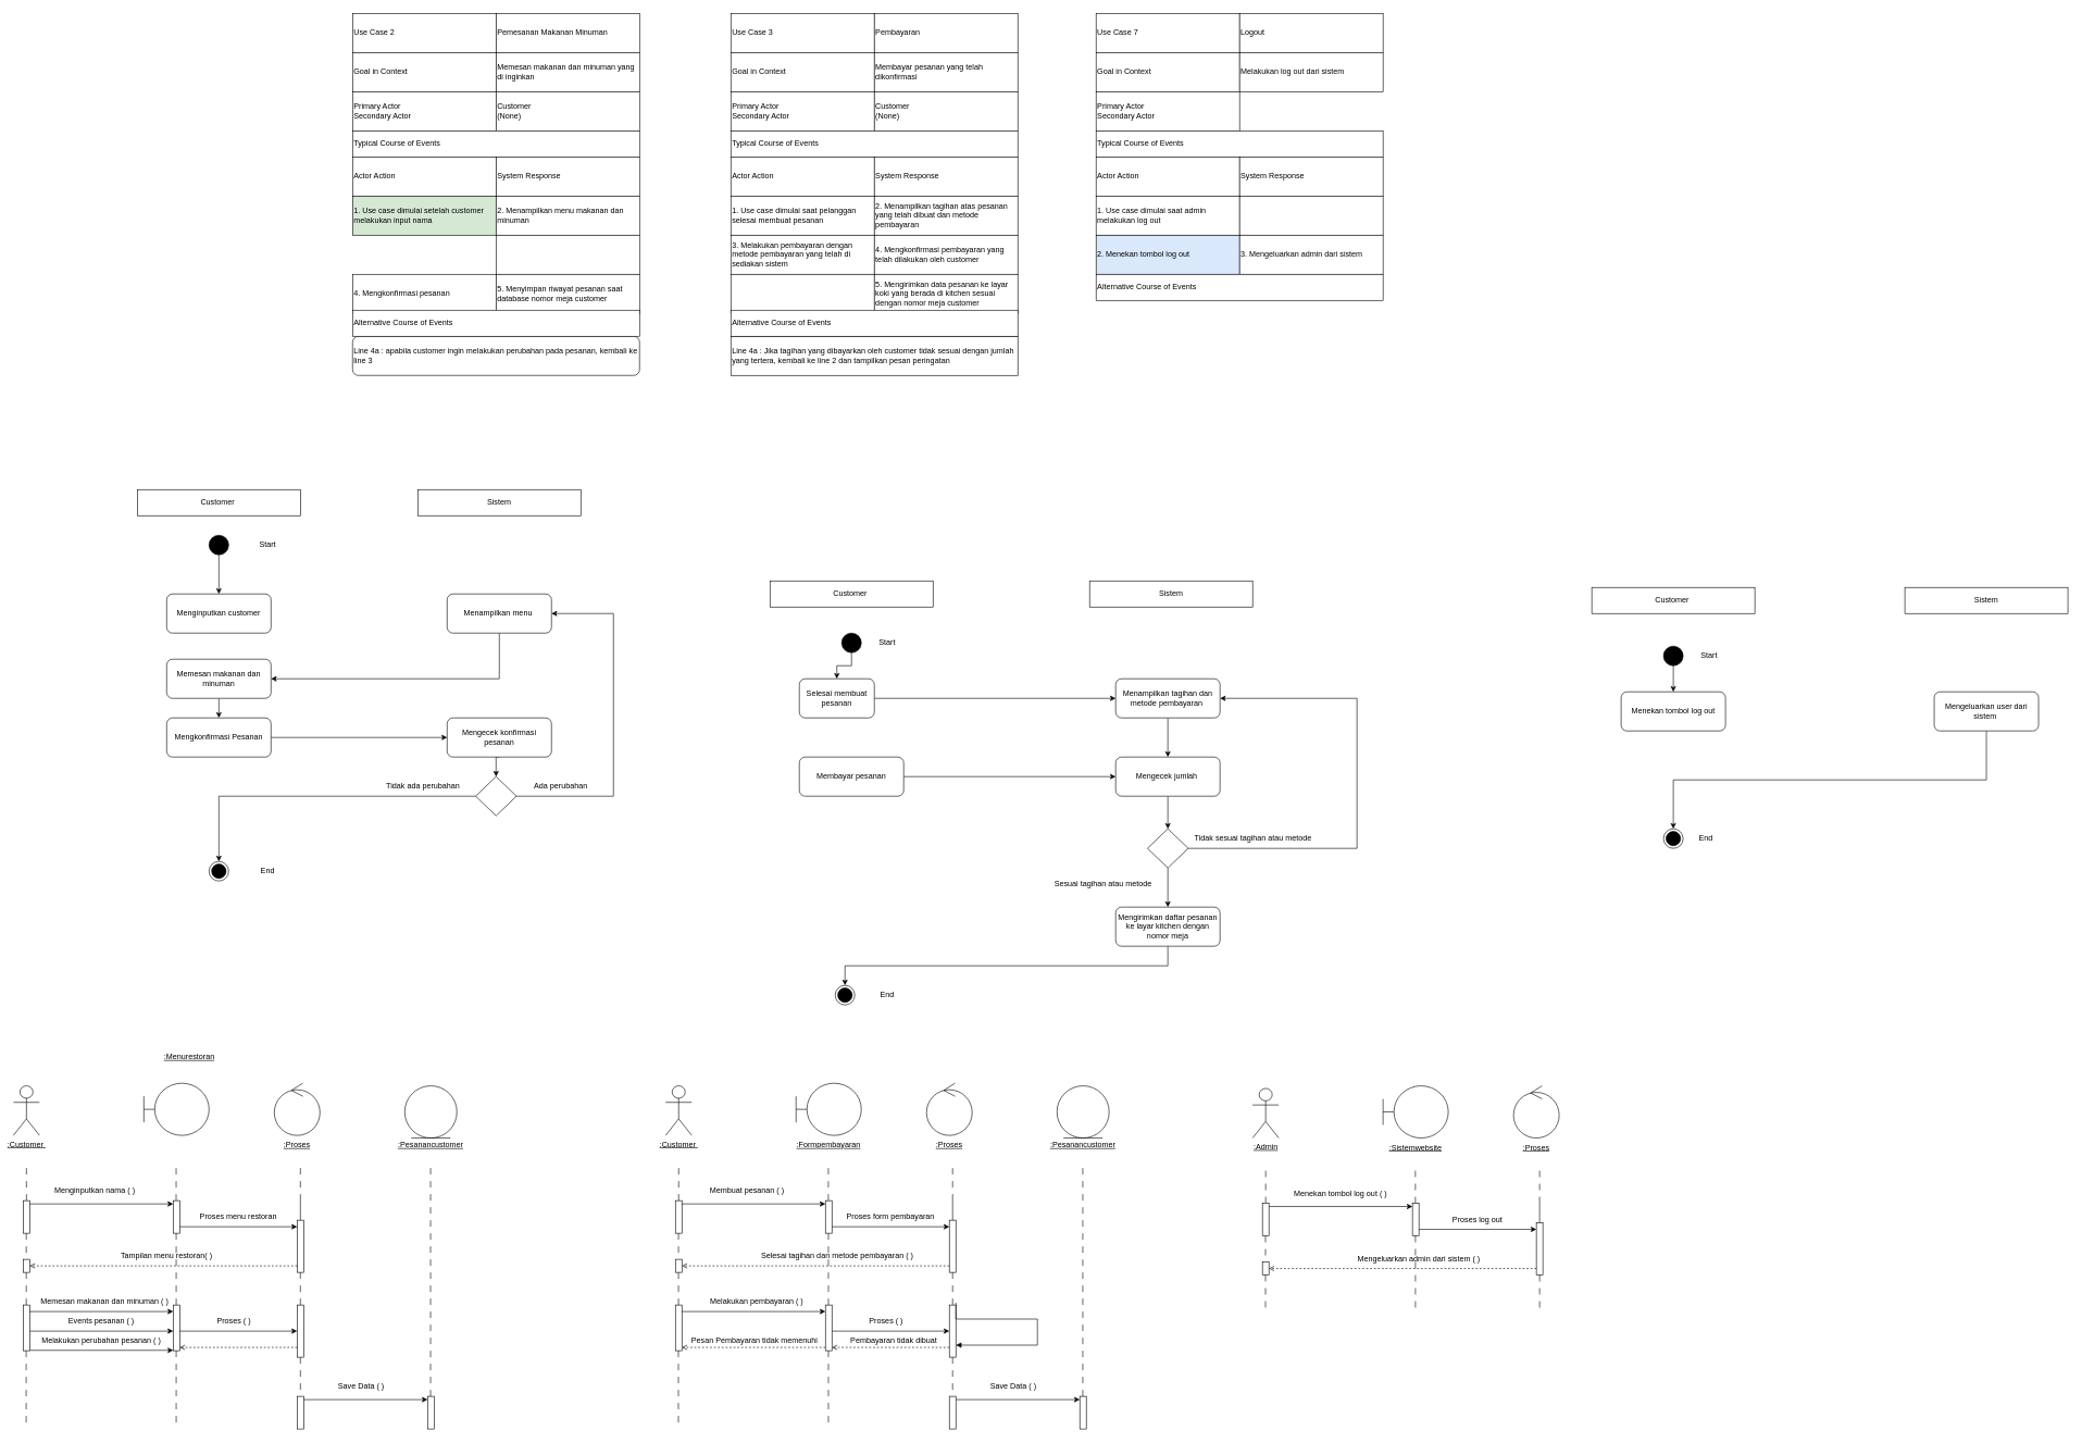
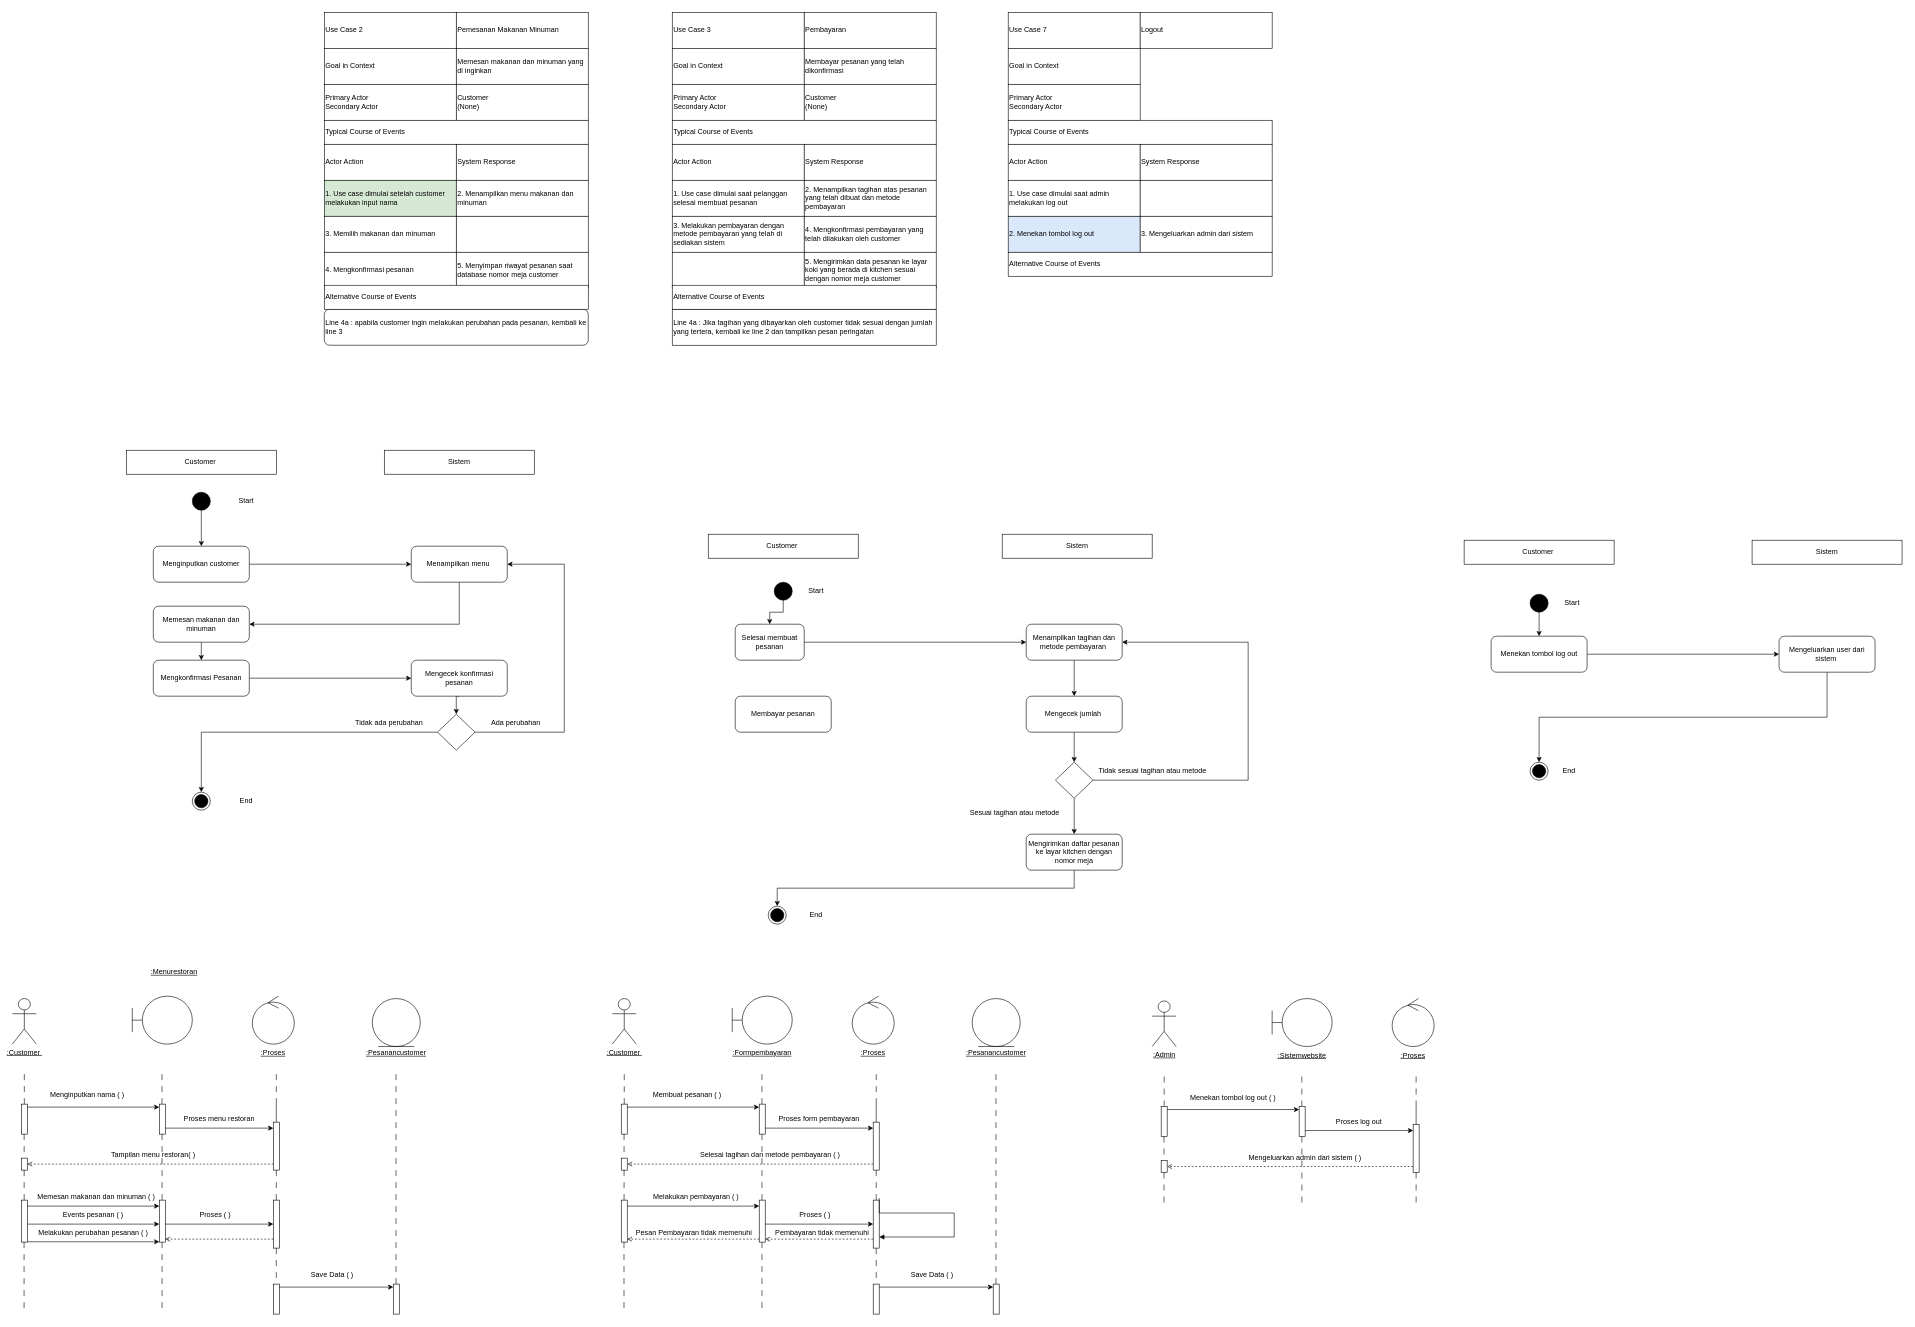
- <mxCell id="39" value="Melakukan log out dari sistem&amp;nbsp;&amp;nbsp;" style="rounded=0;whiteSpace=wrap;html=1;align=left;" parent="1" vertex="1"><mxGeometry x="1900" y="80" width="220" height="60" as="geometry" /></mxCell>
+ <mxCell id="13" value="3. Memilih makanan dan minuman&amp;nbsp;" style="rounded=0;whiteSpace=wrap;html=1;align=left;" parent="1" vertex="1"><mxGeometry x="540" y="360" width="220" height="60" as="geometry" /></mxCell>
+ <mxCell id="53" style="edgeStyle=orthogonalEdgeStyle;rounded=0;orthogonalLoop=1;jettySize=auto;html=1;exitX=1;exitY=0.5;exitDx=0;exitDy=0;" parent="1" source="54" target="56" edge="1"><mxGeometry relative="1" as="geometry" /></mxCell>
+ <mxCell id="102" style="edgeStyle=orthogonalEdgeStyle;rounded=0;orthogonalLoop=1;jettySize=auto;html=1;exitX=1;exitY=0.5;exitDx=0;exitDy=0;entryX=0;entryY=0.5;entryDx=0;entryDy=0;" parent="1" source="101" target="104" edge="1"><mxGeometry relative="1" as="geometry"><mxPoint x="2645" y="1370" as="sourcePoint" /></mxGeometry></mxCell>
- <mxCell id="80" style="edgeStyle=orthogonalEdgeStyle;rounded=0;orthogonalLoop=1;jettySize=auto;html=1;exitX=1;exitY=0.5;exitDx=0;exitDy=0;entryX=0;entryY=0.5;entryDx=0;entryDy=0;" parent="1" source="81" target="83" edge="1"><mxGeometry relative="1" as="geometry" /></mxCell>
- <mxCell id="204" value="Pembayaran tidak dibuat" style="text;html=1;strokeColor=none;fillColor=none;align=center;verticalAlign=middle;whiteSpace=wrap;rounded=0;" vertex="1" parent="1"><mxGeometry x="1285" y="2040" width="170" height="30" as="geometry" /></mxCell>
+ <mxCell id="204" value="Pembayaran tidak memenuhi" style="text;html=1;strokeColor=none;fillColor=none;align=center;verticalAlign=middle;whiteSpace=wrap;rounded=0;" vertex="1" parent="1"><mxGeometry x="1285" y="2040" width="170" height="30" as="geometry" /></mxCell>
